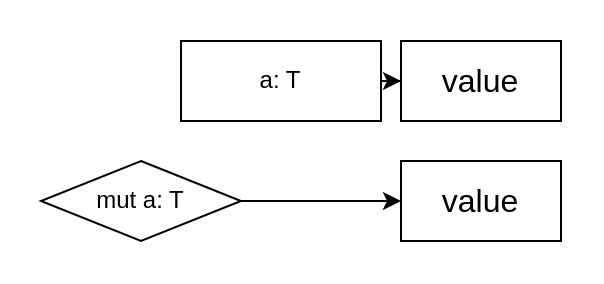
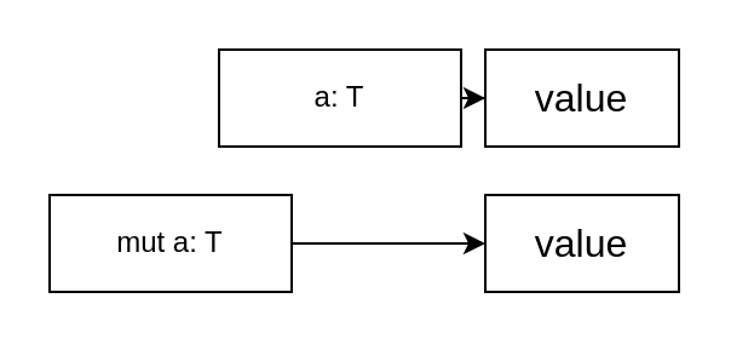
- <mxCell id="6" value="&lt;font style=&quot;font-size: 12px;&quot;&gt;mut a: T&lt;br&gt;&lt;/font&gt;" style="rhombus;whiteSpace=wrap;html=1;" vertex="1" parent="1"><mxGeometry x="20" y="80" width="100" height="40" as="geometry" /></mxCell>
+ <mxCell id="6" value="&lt;font style=&quot;font-size: 12px;&quot;&gt;mut a: T&lt;br&gt;&lt;/font&gt;" style="rounded=0;whiteSpace=wrap;html=1;" vertex="1" parent="1"><mxGeometry x="20" y="80" width="100" height="40" as="geometry" /></mxCell>
